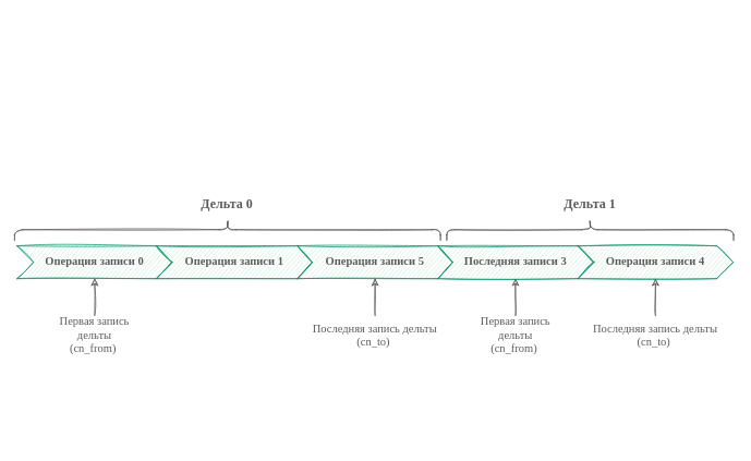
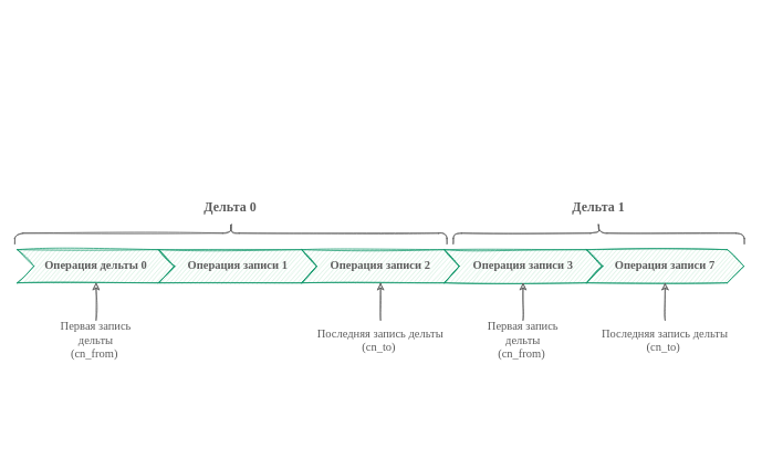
- <mxCell id="2" value="&lt;span style=&quot;color: rgb(92 , 92 , 92) ; font-family: &amp;#34;comic sans ms&amp;#34; ; font-size: 14px ; font-weight: bold&quot;&gt;Операция записи 0&lt;/span&gt;" style="shape=step;perimeter=stepPerimeter;whiteSpace=wrap;html=1;fixedSize=1;strokeColor=#12976B;sketch=1;fillColor=#CCEBD8;size=20;" parent="1" vertex="1"><mxGeometry x="20" y="300.38" width="190" height="40" as="geometry" /></mxCell>
+ <mxCell id="2" value="&lt;span style=&quot;color: rgb(92 , 92 , 92) ; font-family: &amp;#34;comic sans ms&amp;#34; ; font-size: 14px ; font-weight: bold&quot;&gt;Операция дельты 0&lt;/span&gt;" style="shape=step;perimeter=stepPerimeter;whiteSpace=wrap;html=1;fixedSize=1;strokeColor=#12976B;sketch=1;fillColor=#CCEBD8;size=20;" parent="1" vertex="1"><mxGeometry x="20" y="300.38" width="190" height="40" as="geometry" /></mxCell>
- <mxCell id="4" value="&lt;span style=&quot;color: rgb(92 , 92 , 92) ; font-family: &amp;#34;comic sans ms&amp;#34; ; font-size: 14px ; font-weight: bold&quot;&gt;Операция записи 5&lt;/span&gt;" style="shape=step;perimeter=stepPerimeter;whiteSpace=wrap;html=1;fixedSize=1;strokeColor=#12976B;sketch=1;fillColor=#CCEBD8;size=18;" parent="1" vertex="1"><mxGeometry x="363" y="300.38" width="190" height="40" as="geometry" /></mxCell>
+ <mxCell id="4" value="&lt;span style=&quot;color: rgb(92 , 92 , 92) ; font-family: &amp;#34;comic sans ms&amp;#34; ; font-size: 14px ; font-weight: bold&quot;&gt;Операция записи 2&lt;/span&gt;" style="shape=step;perimeter=stepPerimeter;whiteSpace=wrap;html=1;fixedSize=1;strokeColor=#12976B;sketch=1;fillColor=#CCEBD8;size=18;" parent="1" vertex="1"><mxGeometry x="363" y="300.38" width="190" height="40" as="geometry" /></mxCell>
- <mxCell id="6" value="&lt;span style=&quot;color: rgb(92 , 92 , 92) ; font-family: &amp;#34;comic sans ms&amp;#34; ; font-size: 14px ; font-weight: bold&quot;&gt;Последняя записи 3&lt;/span&gt;" style="shape=step;perimeter=stepPerimeter;whiteSpace=wrap;html=1;fixedSize=1;strokeColor=#12976B;sketch=1;fillColor=#CCEBD8;size=18;" parent="1" vertex="1"><mxGeometry x="534.75" y="300.38" width="190" height="40" as="geometry" /></mxCell>
+ <mxCell id="6" value="&lt;span style=&quot;color: rgb(92 , 92 , 92) ; font-family: &amp;#34;comic sans ms&amp;#34; ; font-size: 14px ; font-weight: bold&quot;&gt;Операция записи 3&lt;/span&gt;" style="shape=step;perimeter=stepPerimeter;whiteSpace=wrap;html=1;fixedSize=1;strokeColor=#12976B;sketch=1;fillColor=#CCEBD8;size=18;" parent="1" vertex="1"><mxGeometry x="534.75" y="300.38" width="190" height="40" as="geometry" /></mxCell>
- <mxCell id="7" value="&lt;span style=&quot;color: rgb(92 , 92 , 92) ; font-family: &amp;#34;comic sans ms&amp;#34; ; font-size: 14px ; font-weight: bold&quot;&gt;Операция записи 4&lt;/span&gt;" style="shape=step;perimeter=stepPerimeter;whiteSpace=wrap;html=1;fixedSize=1;strokeColor=#12976B;sketch=1;fillColor=#CCEBD8;size=20;" parent="1" vertex="1"><mxGeometry x="706" y="300.38" width="190" height="40" as="geometry" /></mxCell>
+ <mxCell id="7" value="&lt;span style=&quot;color: rgb(92 , 92 , 92) ; font-family: &amp;#34;comic sans ms&amp;#34; ; font-size: 14px ; font-weight: bold&quot;&gt;Операция записи 7&lt;/span&gt;" style="shape=step;perimeter=stepPerimeter;whiteSpace=wrap;html=1;fixedSize=1;strokeColor=#12976B;sketch=1;fillColor=#CCEBD8;size=20;" parent="1" vertex="1"><mxGeometry x="706" y="300.38" width="190" height="40" as="geometry" /></mxCell>
